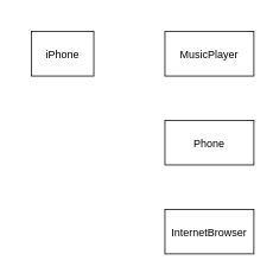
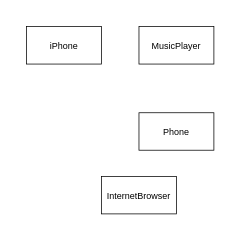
- <mxCell id="2" value="iPhone" style="shape=rectangle" parent="1" vertex="1"><mxGeometry x="20" y="20" width="70" height="50" as="geometry" /></mxCell>
+ <mxCell id="2" value="iPhone" style="shape=rectangle" parent="1" vertex="1"><mxGeometry x="20" y="20" width="100" height="50" as="geometry" /></mxCell>
- <mxCell id="4" value="Phone" style="shape=rectangle" parent="1" vertex="1"><mxGeometry x="170" y="120" width="100" height="50" as="geometry" /></mxCell>
+ <mxCell id="4" value="Phone" style="shape=rectangle" parent="1" vertex="1"><mxGeometry x="170" y="135" width="100" height="50" as="geometry" /></mxCell>
- <mxCell id="5" value="InternetBrowser" style="shape=rectangle" parent="1" vertex="1"><mxGeometry x="170" y="220" width="100" height="50" as="geometry" /></mxCell>
+ <mxCell id="5" value="InternetBrowser" style="shape=rectangle" parent="1" vertex="1"><mxGeometry x="120" y="220" width="100" height="50" as="geometry" /></mxCell>
